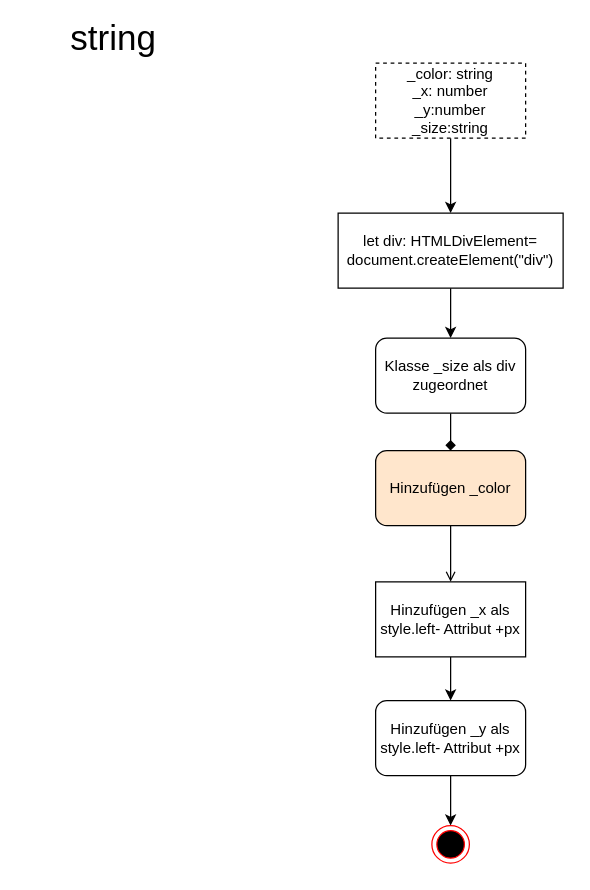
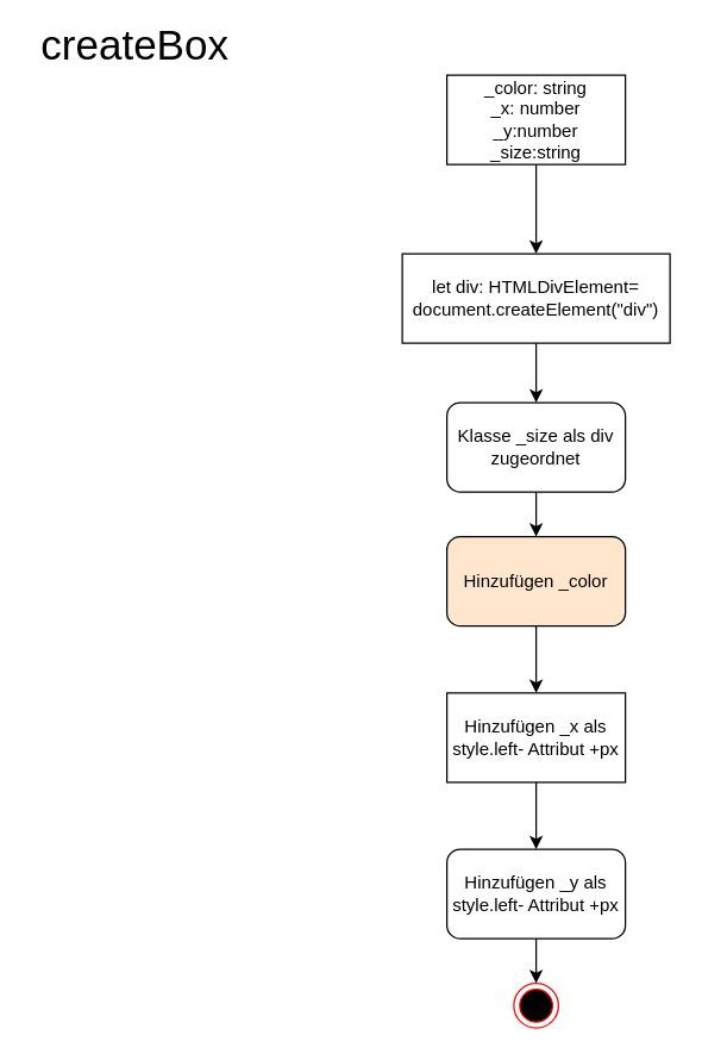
- <mxCell id="2" value="&lt;font style=&quot;font-size: 28px&quot;&gt;string&lt;/font&gt;" style="text;html=1;align=center;verticalAlign=middle;resizable=0;points=[];autosize=1;" vertex="1" parent="1"><mxGeometry x="20" y="20" width="140" height="20" as="geometry" /></mxCell>
+ <mxCell id="2" value="&lt;font style=&quot;font-size: 28px&quot;&gt;createBox&lt;/font&gt;" style="text;html=1;align=center;verticalAlign=middle;resizable=0;points=[];autosize=1;" vertex="1" parent="1"><mxGeometry x="20" y="20" width="140" height="20" as="geometry" /></mxCell>
- <mxCell id="4" value="_color: string&lt;br&gt;_x: number&lt;br&gt;_y:number&lt;br&gt;_size:string" style="rounded=0;whiteSpace=wrap;html=1;dashed=1;" vertex="1" parent="1"><mxGeometry x="300" y="50" width="120" height="60" as="geometry" /></mxCell>
+ <mxCell id="4" value="_color: string&lt;br&gt;_x: number&lt;br&gt;_y:number&lt;br&gt;_size:string" style="rounded=0;whiteSpace=wrap;html=1;" vertex="1" parent="1"><mxGeometry x="300" y="50" width="120" height="60" as="geometry" /></mxCell>
- <mxCell id="7" style="edgeStyle=orthogonalEdgeStyle;rounded=0;orthogonalLoop=1;jettySize=auto;html=1;exitX=0.5;exitY=1;exitDx=0;exitDy=0;entryX=0.5;entryY=0;entryDx=0;entryDy=0;endArrow=diamond;" edge="1" parent="1" source="8" target="10"><mxGeometry relative="1" as="geometry" /></mxCell>
+ <mxCell id="7" style="edgeStyle=orthogonalEdgeStyle;rounded=0;orthogonalLoop=1;jettySize=auto;html=1;exitX=0.5;exitY=1;exitDx=0;exitDy=0;entryX=0.5;entryY=0;entryDx=0;entryDy=0;" edge="1" parent="1" source="8" target="10"><mxGeometry relative="1" as="geometry" /></mxCell>
- <mxCell id="9" style="edgeStyle=orthogonalEdgeStyle;rounded=0;orthogonalLoop=1;jettySize=auto;html=1;exitX=0.5;exitY=1;exitDx=0;exitDy=0;entryX=0.5;entryY=0;entryDx=0;entryDy=0;endArrow=open;" edge="1" parent="1" source="10" target="12"><mxGeometry relative="1" as="geometry" /></mxCell>
+ <mxCell id="9" style="edgeStyle=orthogonalEdgeStyle;rounded=0;orthogonalLoop=1;jettySize=auto;html=1;exitX=0.5;exitY=1;exitDx=0;exitDy=0;entryX=0.5;entryY=0;entryDx=0;entryDy=0;" edge="1" parent="1" source="10" target="12"><mxGeometry relative="1" as="geometry" /></mxCell>
- <mxCell id="14" value="Hinzufügen _y als style.left- Attribut +px" style="rounded=1;whiteSpace=wrap;html=1;" vertex="1" parent="1"><mxGeometry x="300" y="560" width="120" height="60" as="geometry" /></mxCell>
+ <mxCell id="14" value="Hinzufügen _y als style.left- Attribut +px" style="rounded=1;whiteSpace=wrap;html=1;" vertex="1" parent="1"><mxGeometry x="300" y="570" width="120" height="60" as="geometry" /></mxCell>
